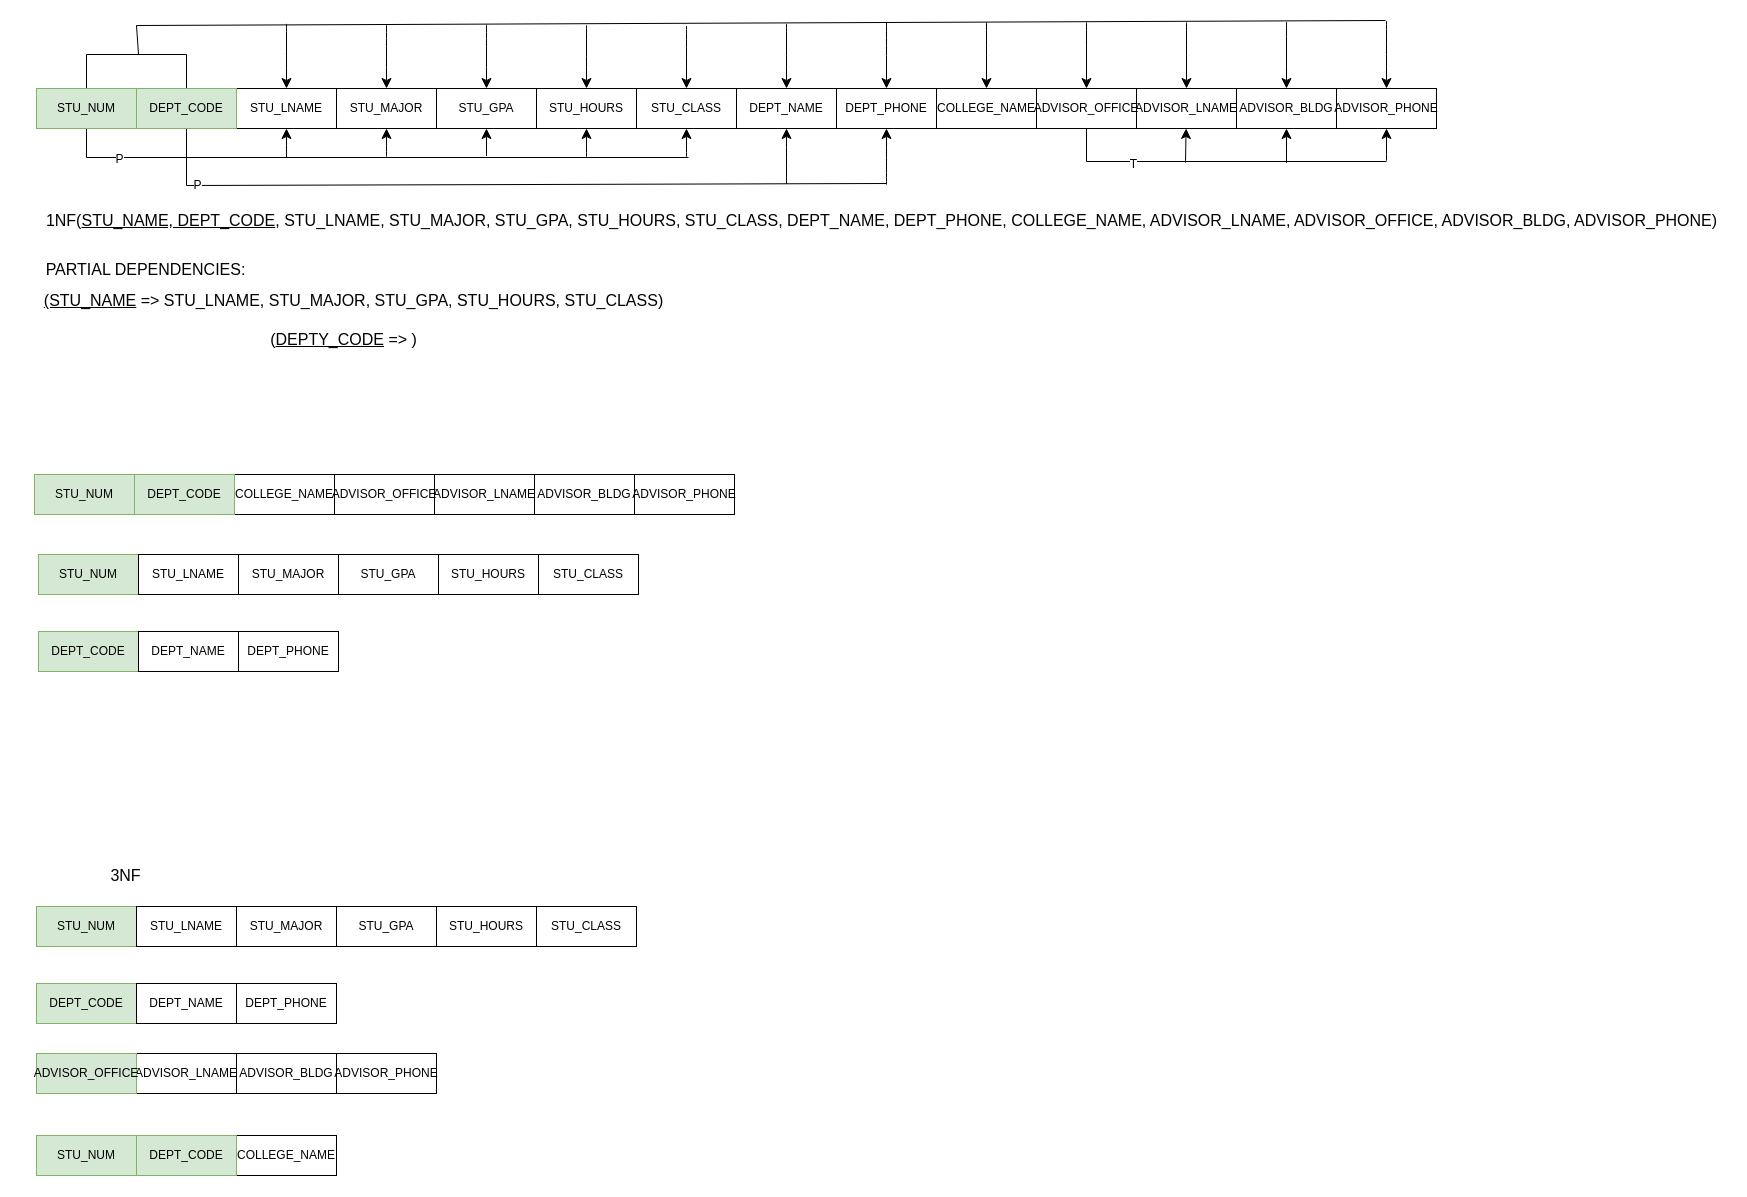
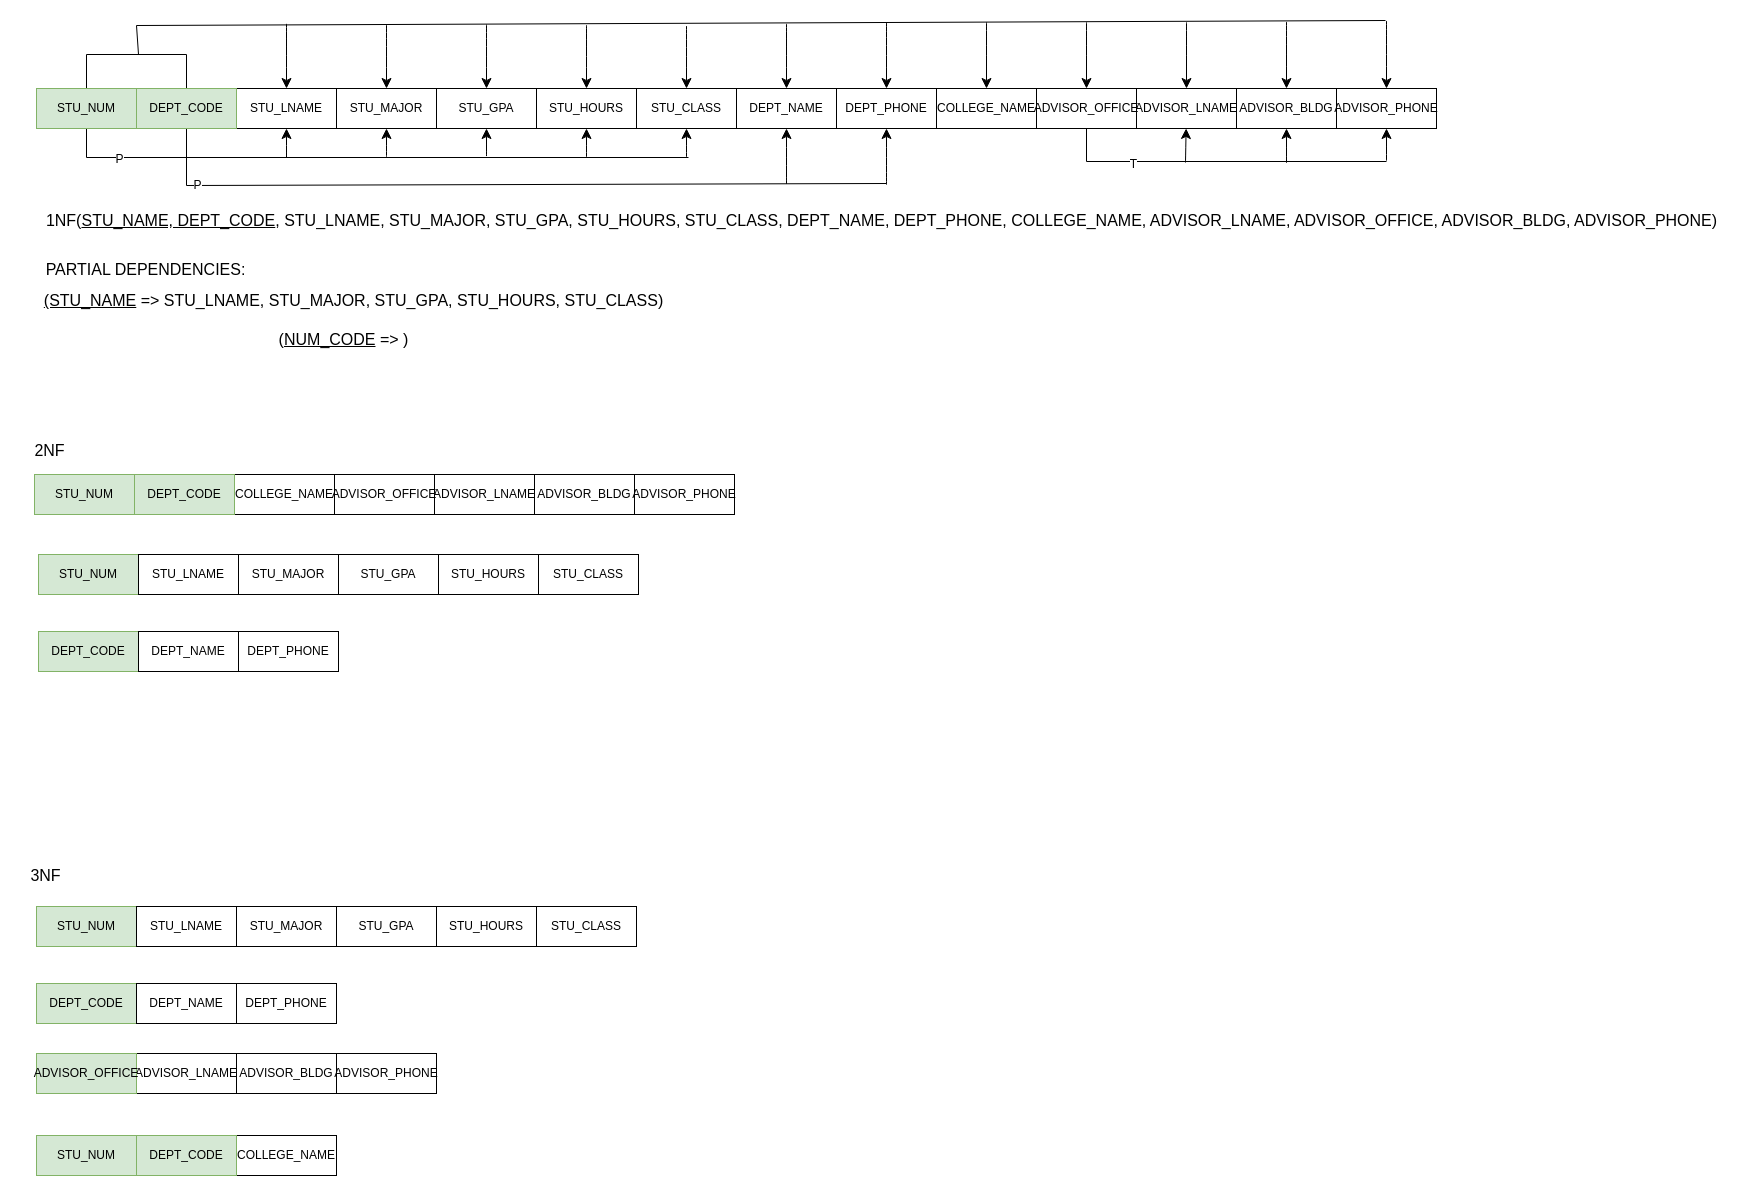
- <mxCell id="49" value="(&lt;u&gt;DEPTY_CODE&lt;/u&gt;&amp;nbsp;=&amp;gt; )" style="text;html=1;align=center;verticalAlign=middle;resizable=0;points=[];autosize=1;strokeColor=none;fillColor=none;fontSize=16;" vertex="1" parent="1"><mxGeometry x="260.5" y="323.5" width="165" height="31" as="geometry" /></mxCell>
+ <mxCell id="49" value="(&lt;u&gt;NUM_CODE&lt;/u&gt;&amp;nbsp;=&amp;gt; )" style="text;html=1;align=center;verticalAlign=middle;resizable=0;points=[];autosize=1;strokeColor=none;fillColor=none;fontSize=16;" vertex="1" parent="1"><mxGeometry x="260.5" y="323.5" width="165" height="31" as="geometry" /></mxCell>
+ <mxCell id="82" value="2NF" style="text;html=1;align=center;verticalAlign=middle;resizable=0;points=[];autosize=1;strokeColor=none;fillColor=none;fontSize=16;" vertex="1" parent="1"><mxGeometry x="24.5" y="434.5" width="48" height="31" as="geometry" /></mxCell>
- <mxCell id="83" value="3NF" style="text;html=1;align=center;verticalAlign=middle;resizable=0;points=[];autosize=1;strokeColor=none;fillColor=none;fontSize=16;" vertex="1" parent="1"><mxGeometry x="100.5" y="859.5" width="48" height="31" as="geometry" /></mxCell>
+ <mxCell id="83" value="3NF" style="text;html=1;align=center;verticalAlign=middle;resizable=0;points=[];autosize=1;strokeColor=none;fillColor=none;fontSize=16;" vertex="1" parent="1"><mxGeometry x="20.5" y="859.5" width="48" height="31" as="geometry" /></mxCell>
